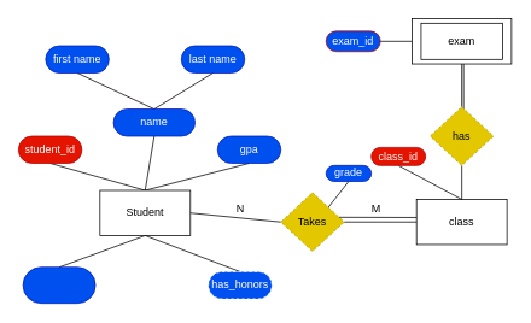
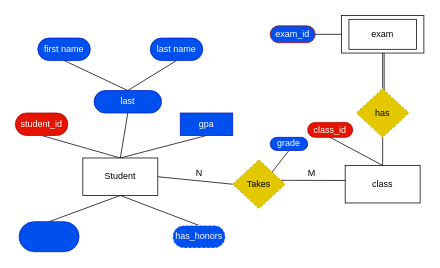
- <mxCell id="16" value="name" style="rounded=1;whiteSpace=wrap;html=1;arcSize=50;fillColor=#0050ef;fontColor=#ffffff;strokeColor=#001DBC;" parent="1" vertex="1"><mxGeometry x="125" y="120" width="90" height="30" as="geometry" /></mxCell>
+ <mxCell id="16" value="last" style="rounded=1;whiteSpace=wrap;html=1;arcSize=50;fillColor=#0050ef;fontColor=#ffffff;strokeColor=#001DBC;" parent="1" vertex="1"><mxGeometry x="125" y="120" width="90" height="30" as="geometry" /></mxCell>
- <mxCell id="13" value="gpa" style="rounded=1;whiteSpace=wrap;html=1;arcSize=50;fillColor=#0050ef;fontColor=#ffffff;strokeColor=#001DBC;" parent="1" vertex="1"><mxGeometry x="240" y="150" width="70" height="30" as="geometry" /></mxCell>
+ <mxCell id="13" value="gpa" style="whiteSpace=wrap;html=1;arcSize=50;fillColor=#0050ef;fontColor=#ffffff;strokeColor=#001DBC;rounded=0;" parent="1" vertex="1"><mxGeometry x="240" y="150" width="70" height="30" as="geometry" /></mxCell>
- <mxCell id="25" style="edgeStyle=none;html=1;exitX=1;exitY=0.5;exitDx=0;exitDy=0;endArrow=none;endFill=0;" parent="1" source="27" target="22" edge="1"><mxGeometry relative="1" as="geometry" /></mxCell>
